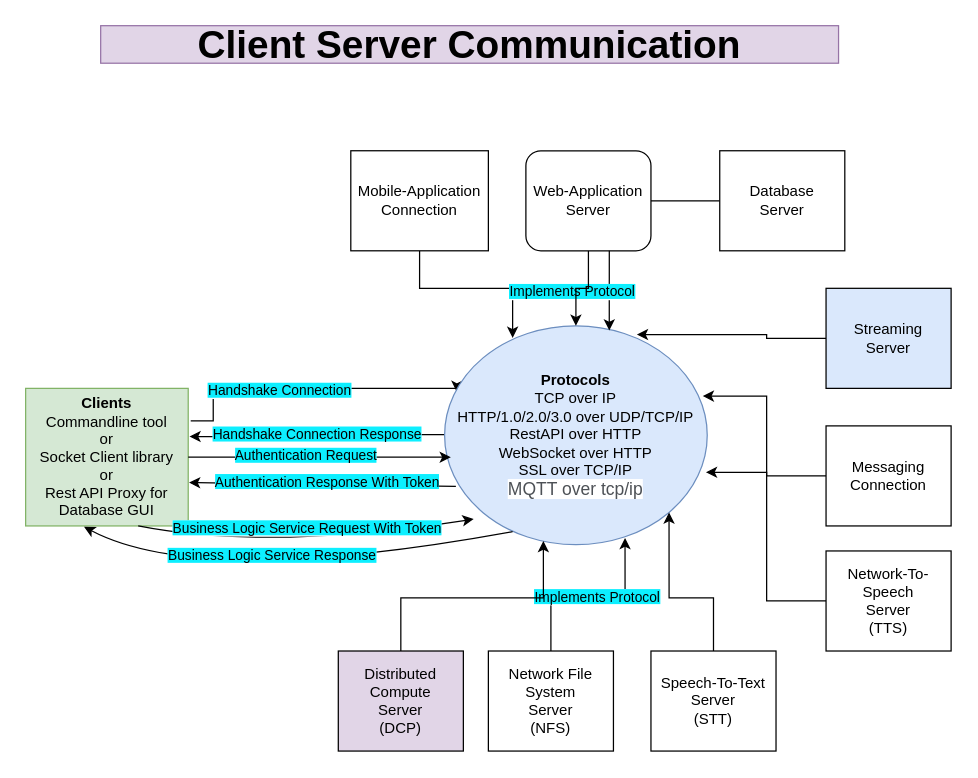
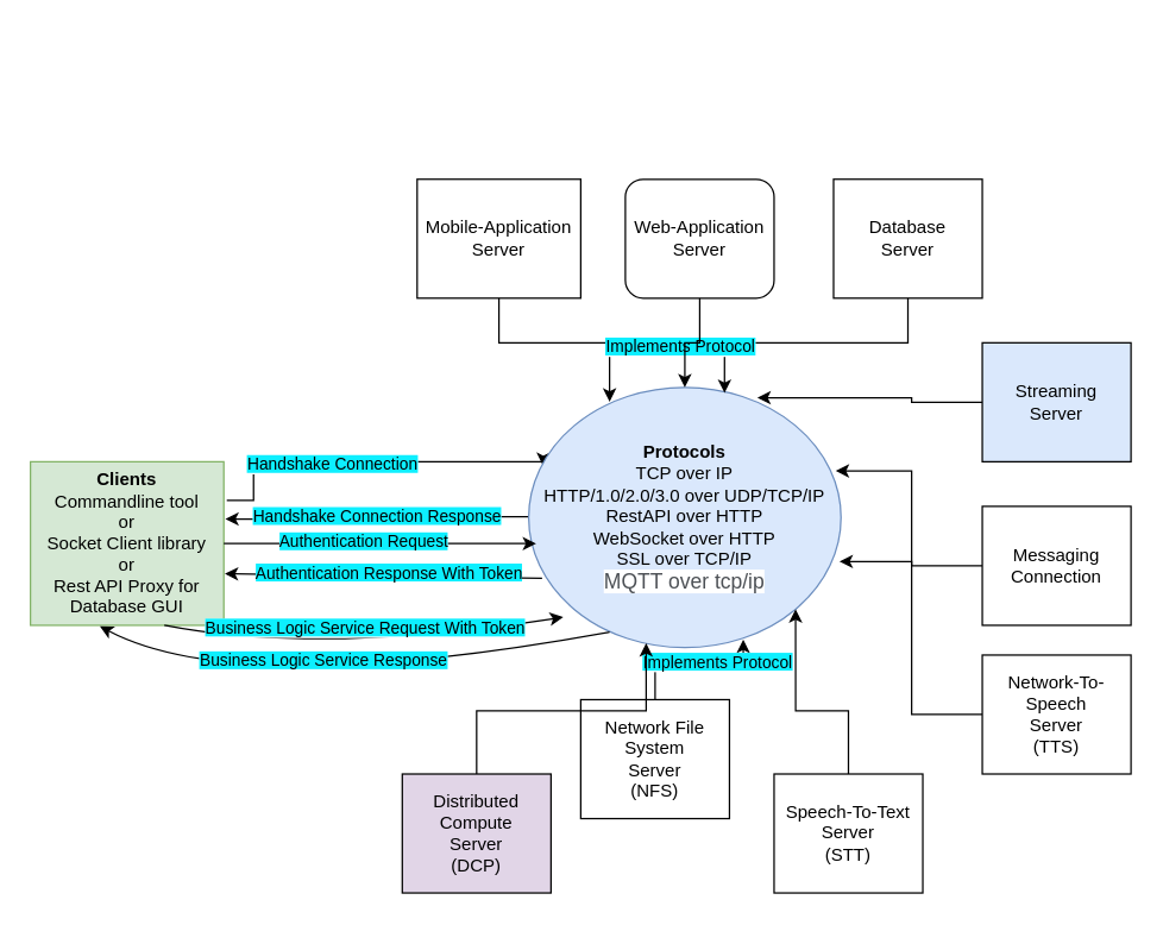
- <mxCell id="37" value="&lt;font size=&quot;1&quot;&gt;&lt;b style=&quot;font-size: 31px&quot;&gt;Client Server Communication&lt;/b&gt;&lt;/font&gt;" style="text;html=1;strokeColor=#9673a6;fillColor=#e1d5e7;align=center;verticalAlign=middle;whiteSpace=wrap;rounded=0;" parent="1" vertex="1"><mxGeometry x="80" y="20" width="590" height="30" as="geometry" /></mxCell>
- <mxCell id="12" value="Mobile-Application&lt;br&gt;Connection" style="rounded=0;whiteSpace=wrap;html=1;" parent="1" vertex="1"><mxGeometry x="280" y="120" width="110" height="80" as="geometry" /></mxCell>
+ <mxCell id="12" value="Mobile-Application&lt;br&gt;Server" style="rounded=0;whiteSpace=wrap;html=1;" parent="1" vertex="1"><mxGeometry x="280" y="120" width="110" height="80" as="geometry" /></mxCell>
- <mxCell id="9" value="Database&lt;br&gt;Server" style="rounded=0;whiteSpace=wrap;html=1;" parent="1" vertex="1"><mxGeometry x="575" y="120" width="100" height="80" as="geometry" /></mxCell>
+ <mxCell id="9" value="Database&lt;br&gt;Server" style="rounded=0;whiteSpace=wrap;html=1;" parent="1" vertex="1"><mxGeometry x="560" y="120" width="100" height="80" as="geometry" /></mxCell>
- <mxCell id="26" value="Network File System&lt;br&gt;Server &lt;br&gt;(NFS)" style="rounded=0;whiteSpace=wrap;html=1;" parent="1" vertex="1"><mxGeometry x="390" y="520" width="100" height="80" as="geometry" /></mxCell>
+ <mxCell id="26" value="Network File System&lt;br&gt;Server &lt;br&gt;(NFS)" style="rounded=0;whiteSpace=wrap;html=1;" parent="1" vertex="1"><mxGeometry x="390" y="470" width="100" height="80" as="geometry" /></mxCell>
